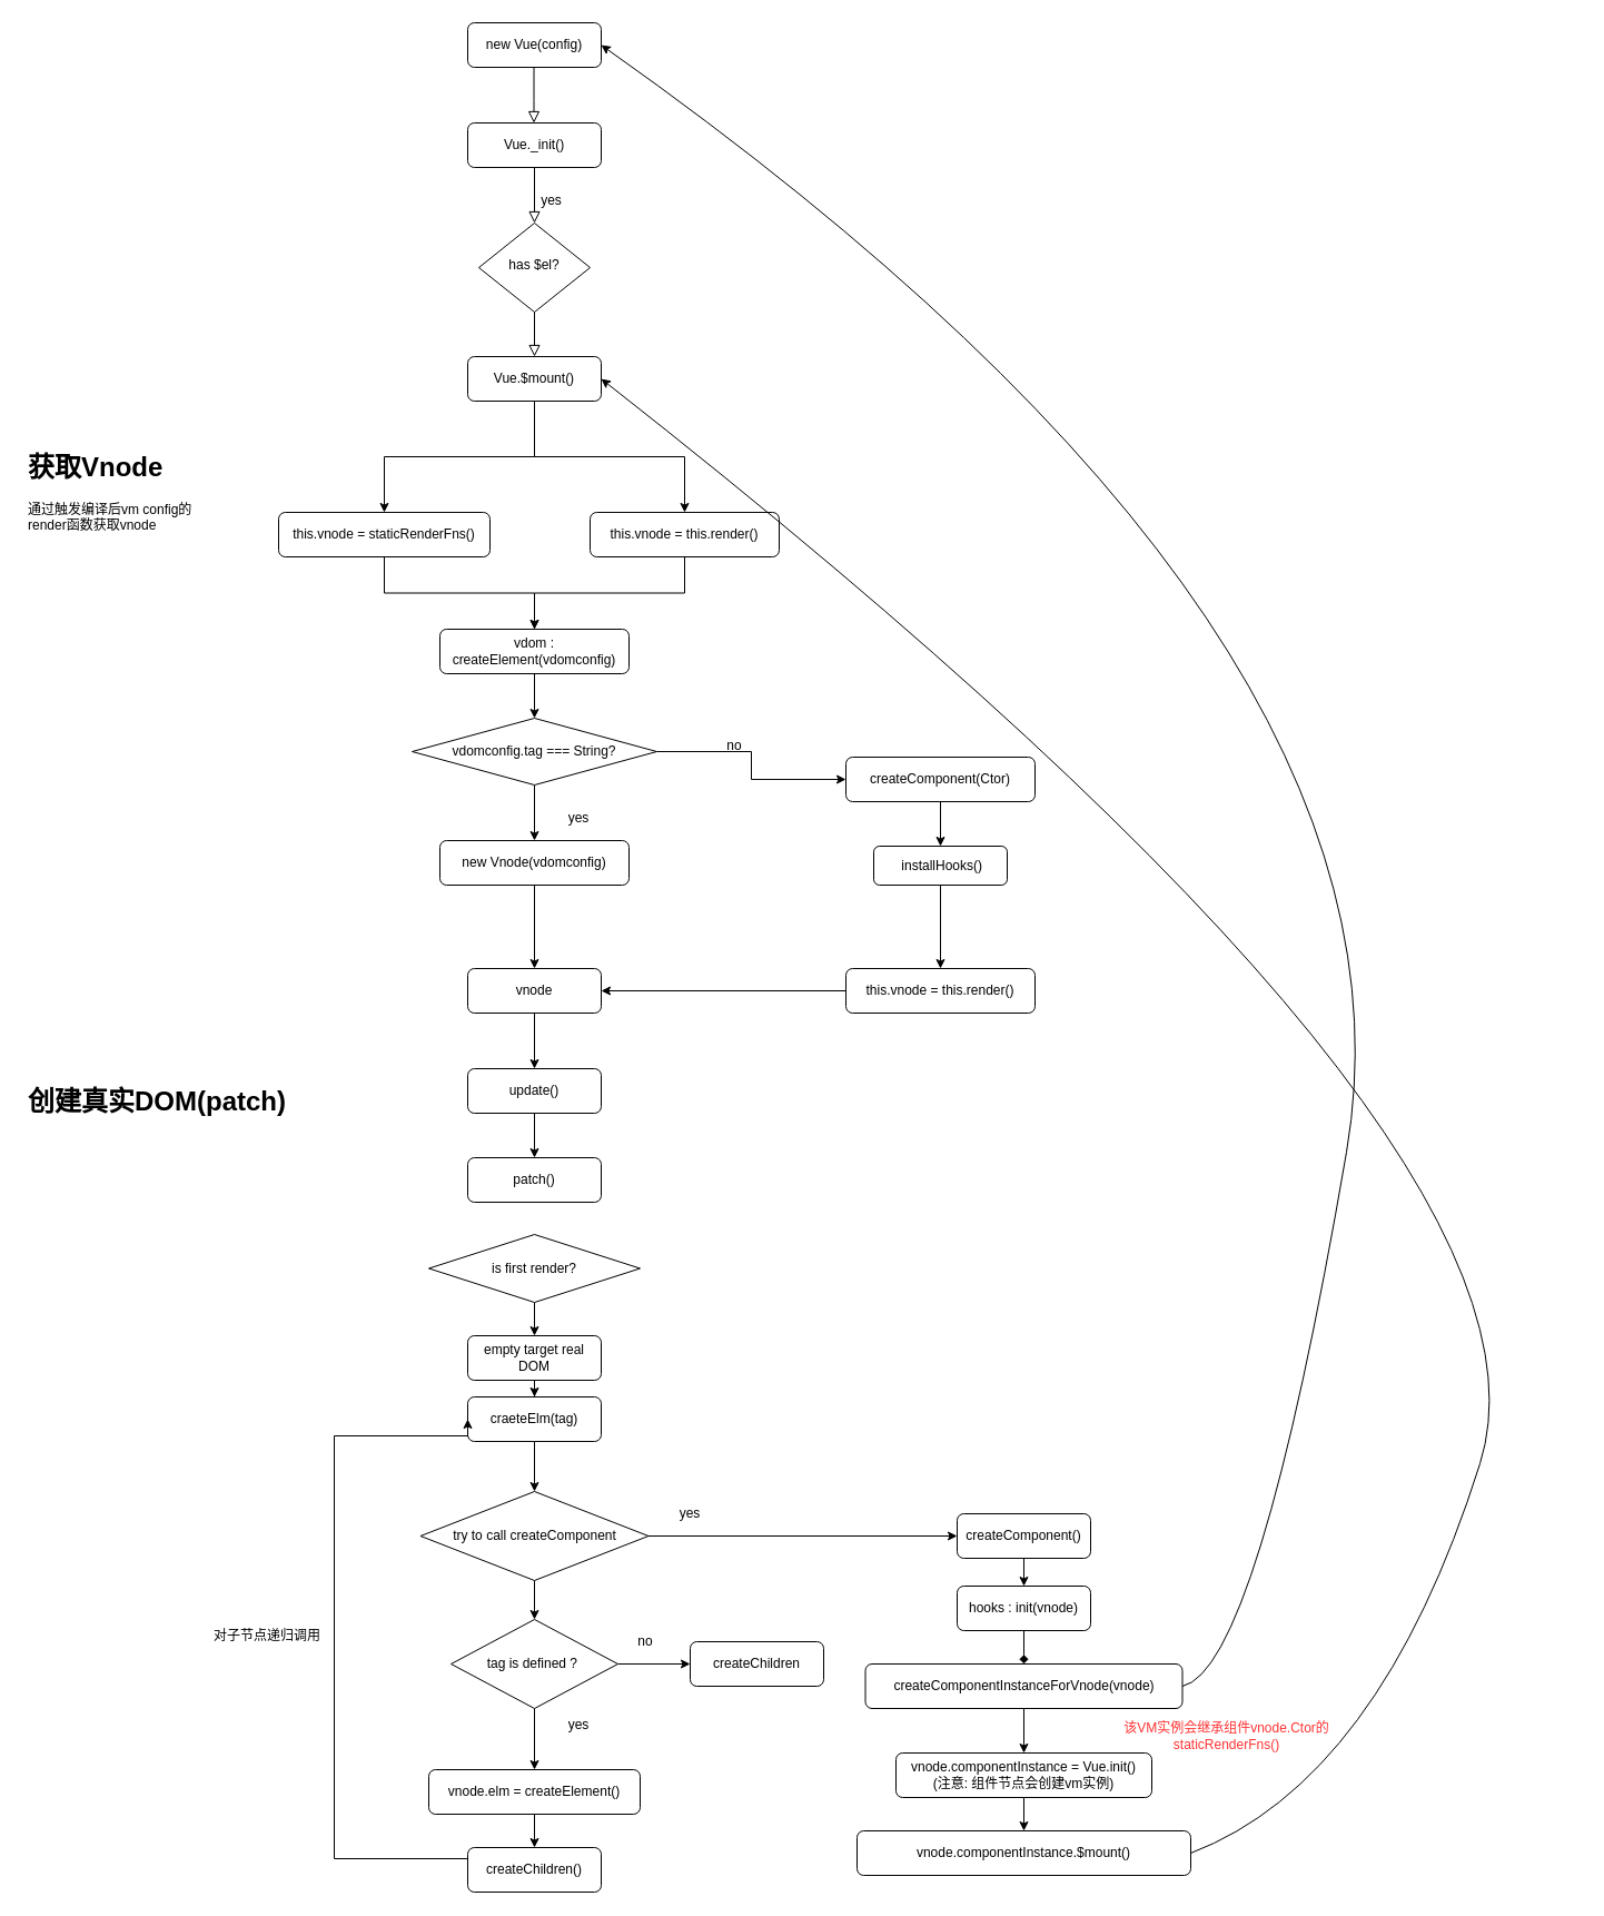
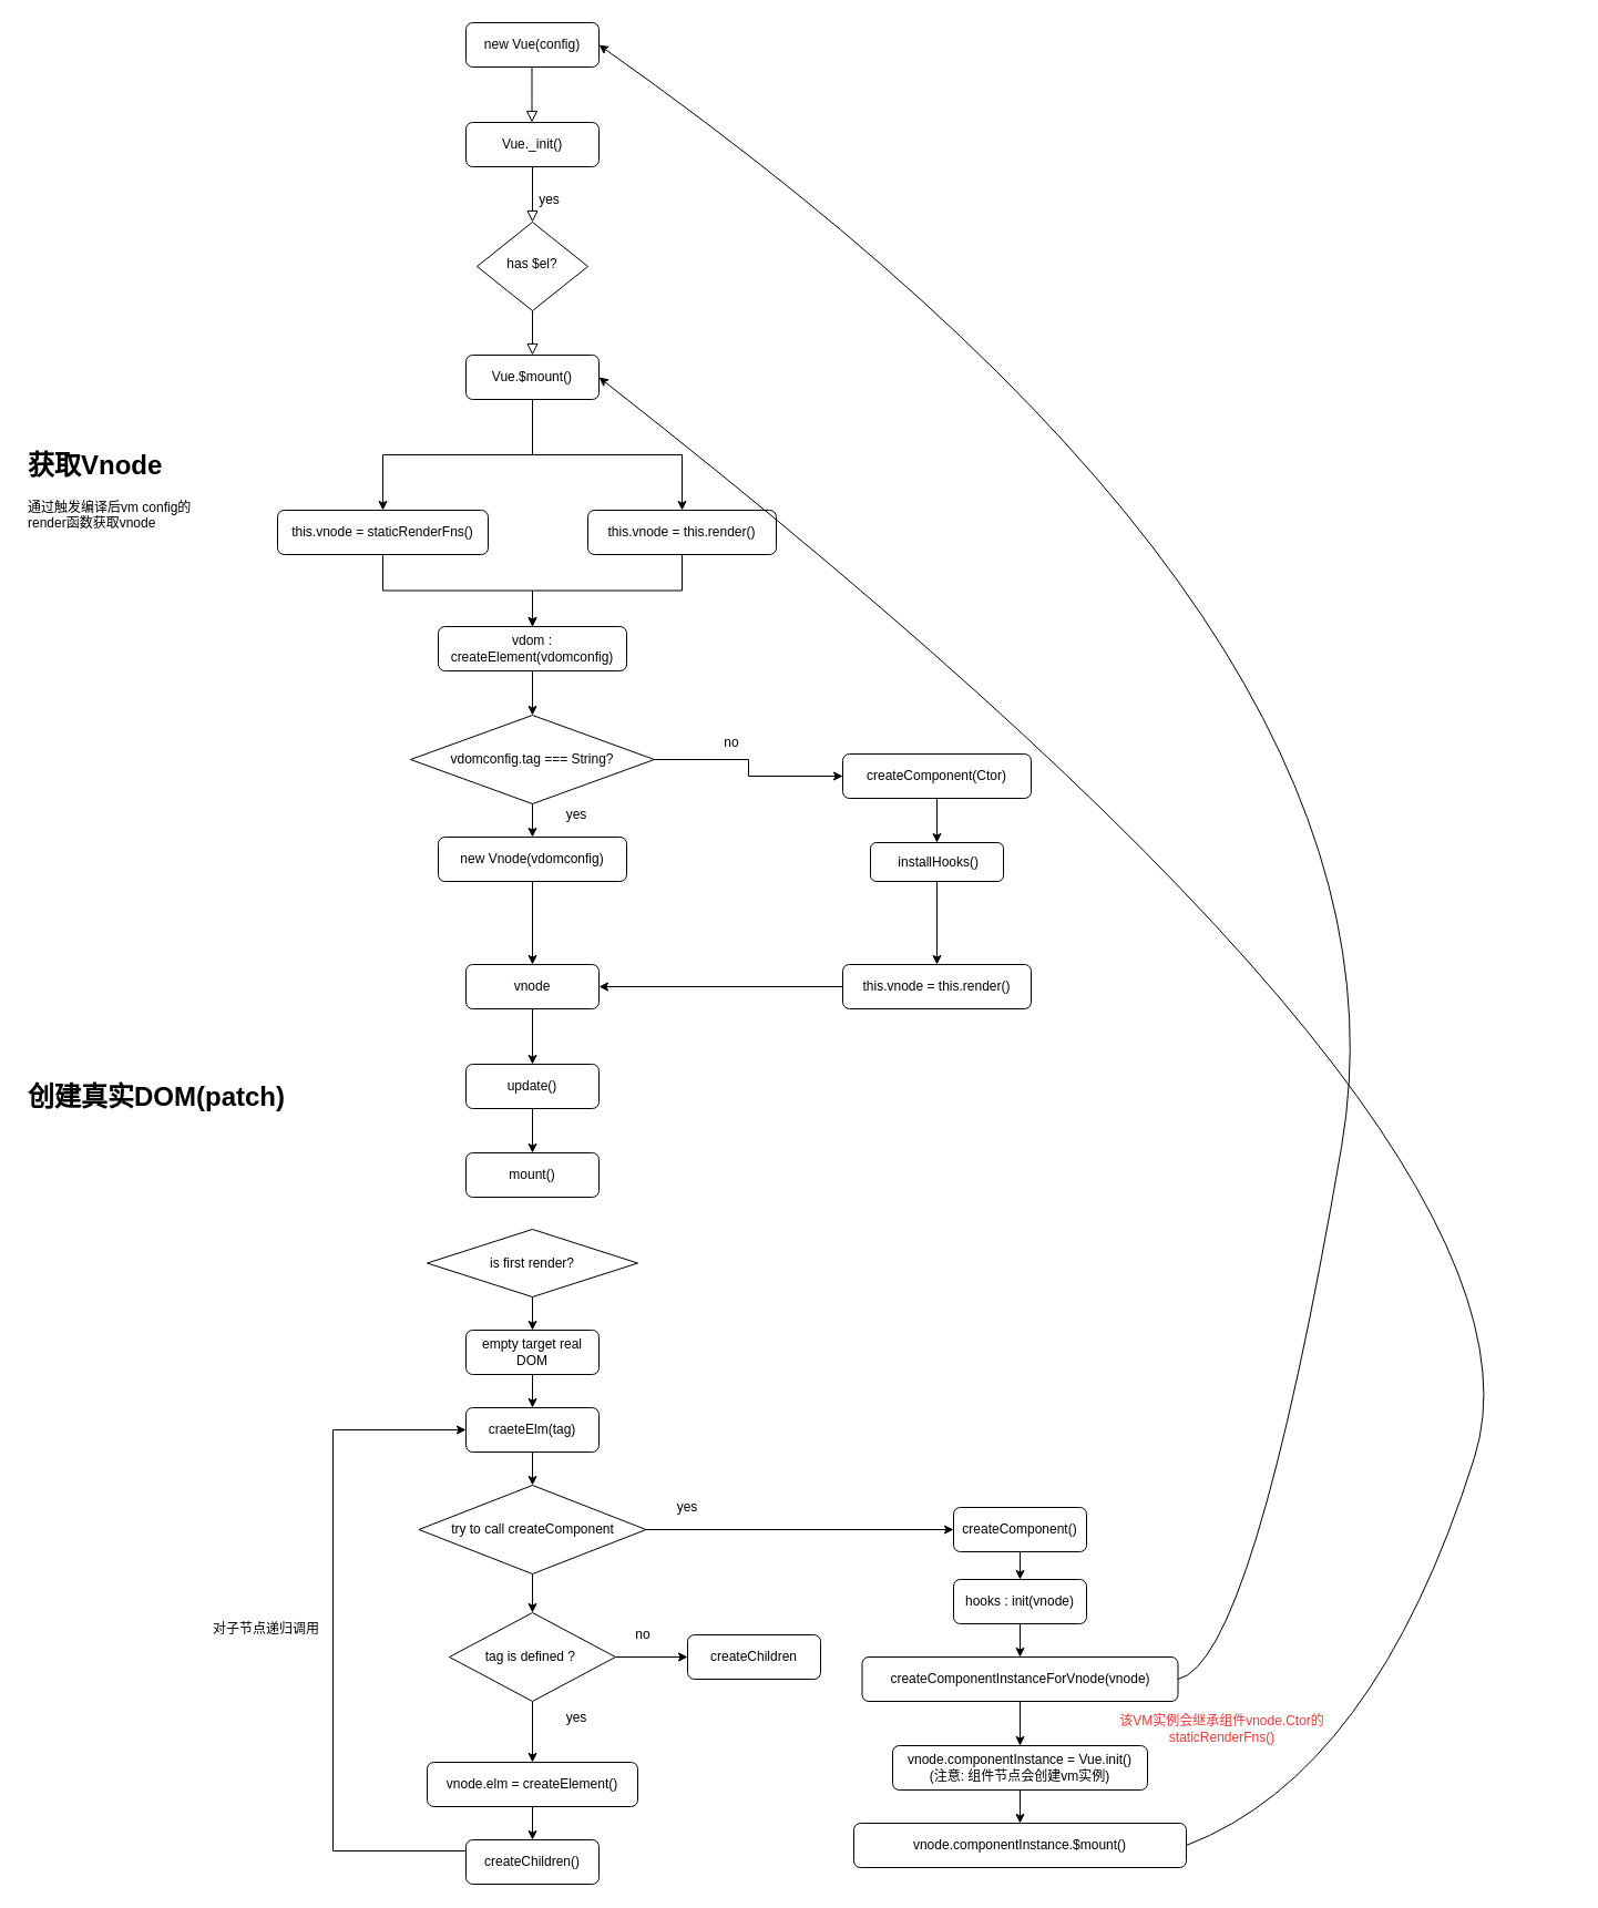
- <mxCell id="23" value="vdomconfig.tag === String?" style="rhombus;whiteSpace=wrap;html=1;" parent="1" vertex="1"><mxGeometry x="370" y="645" width="220" height="60" as="geometry" /></mxCell>
+ <mxCell id="23" value="vdomconfig.tag === String?" style="rhombus;whiteSpace=wrap;html=1;" parent="1" vertex="1"><mxGeometry x="370" y="645" width="220" height="80" as="geometry" /></mxCell>
- <mxCell id="36" value="patch()" style="rounded=1;whiteSpace=wrap;html=1;" parent="1" vertex="1"><mxGeometry x="420" y="1040" width="120" height="40" as="geometry" /></mxCell>
+ <mxCell id="36" value="mount()" style="rounded=1;whiteSpace=wrap;html=1;" parent="1" vertex="1"><mxGeometry x="420" y="1040" width="120" height="40" as="geometry" /></mxCell>
- <mxCell id="42" value="craeteElm(tag)" style="rounded=1;whiteSpace=wrap;html=1;" parent="1" vertex="1"><mxGeometry x="420" y="1255" width="120" height="40" as="geometry" /></mxCell>
+ <mxCell id="42" value="craeteElm(tag)" style="rounded=1;whiteSpace=wrap;html=1;" parent="1" vertex="1"><mxGeometry x="420" y="1270" width="120" height="40" as="geometry" /></mxCell>
- <mxCell id="50" style="edgeStyle=orthogonalEdgeStyle;rounded=0;orthogonalLoop=1;jettySize=auto;html=1;endArrow=diamond;" parent="1" source="51" target="53" edge="1"><mxGeometry relative="1" as="geometry" /></mxCell>
+ <mxCell id="50" style="edgeStyle=orthogonalEdgeStyle;rounded=0;orthogonalLoop=1;jettySize=auto;html=1;" parent="1" source="51" target="53" edge="1"><mxGeometry relative="1" as="geometry" /></mxCell>
